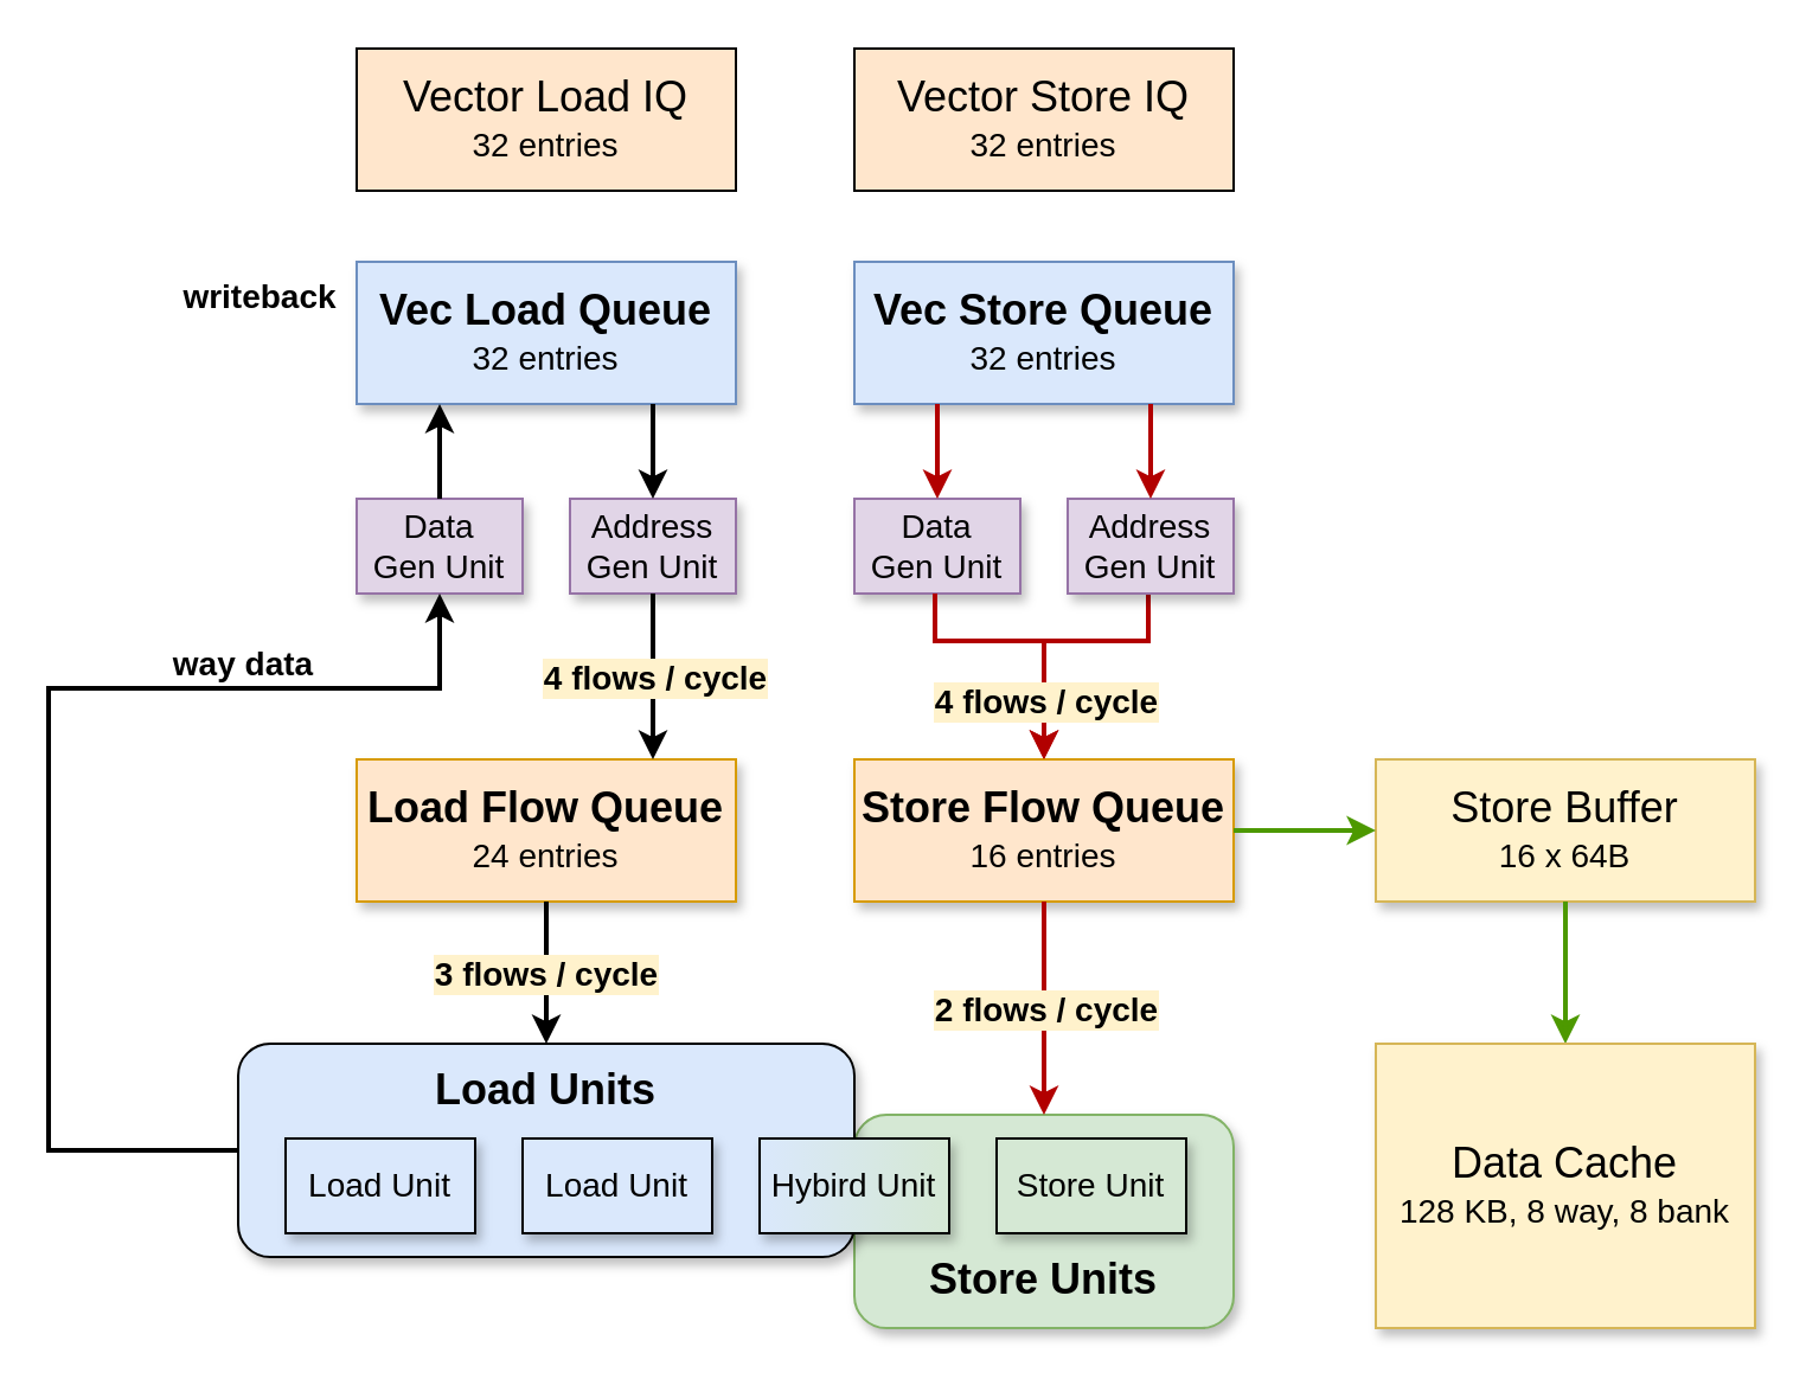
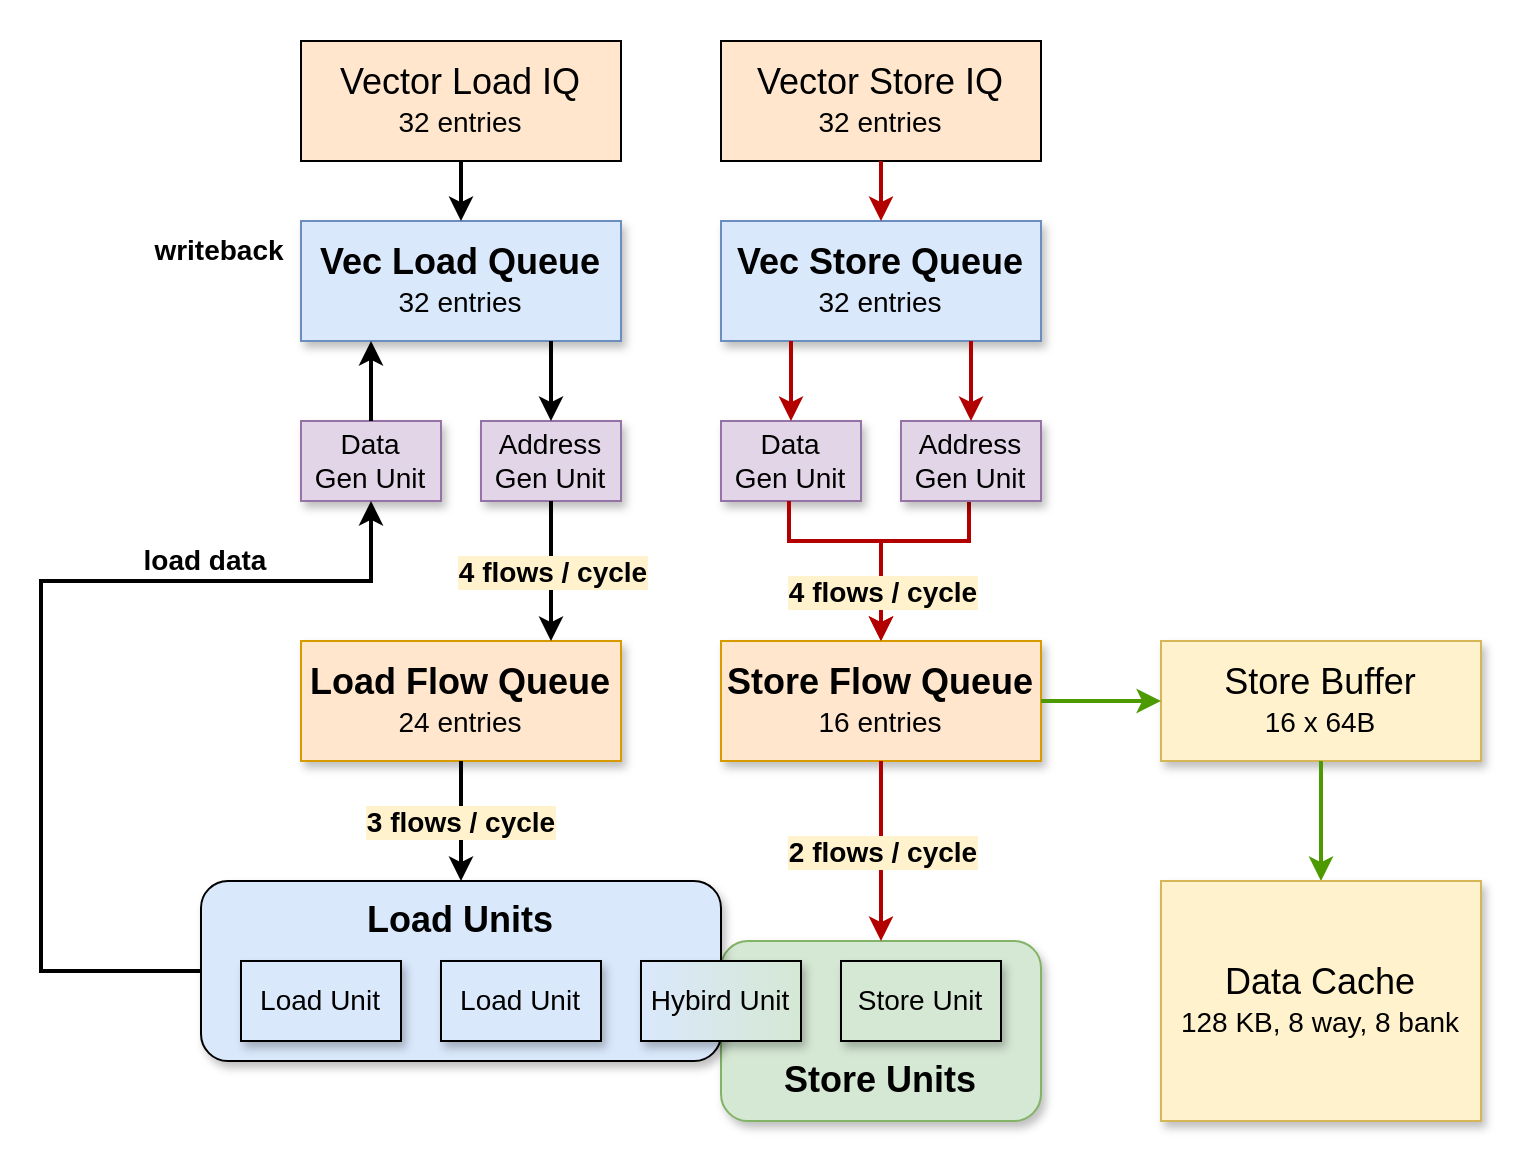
+ <mxCell id="21" value="" style="endArrow=classic;html=1;rounded=0;fontSize=14;exitX=0.5;exitY=1;exitDx=0;exitDy=0;entryX=0.5;entryY=0;entryDx=0;entryDy=0;strokeWidth=2;strokeColor=default;" parent="1" source="5" target="7" edge="1"><mxGeometry width="50" height="50" relative="1" as="geometry"><mxPoint x="269" y="230" as="sourcePoint" /><mxPoint x="319" y="180" as="targetPoint" /></mxGeometry></mxCell>
+ <mxCell id="22" value="" style="endArrow=classic;html=1;rounded=0;fontSize=14;exitX=0.5;exitY=1;exitDx=0;exitDy=0;entryX=0.5;entryY=0;entryDx=0;entryDy=0;strokeWidth=2;fillColor=#e51400;strokeColor=#B20000;" parent="1" source="6" target="11" edge="1"><mxGeometry width="50" height="50" relative="1" as="geometry"><mxPoint x="308.205" y="100" as="sourcePoint" /><mxPoint x="308.41" y="140" as="targetPoint" /></mxGeometry></mxCell>
- <mxCell id="41" value="&lt;font style=&quot;font-size: 14px;&quot;&gt;&lt;b&gt;way data&lt;/b&gt;&lt;/font&gt;" style="text;html=1;strokeColor=none;fillColor=none;align=center;verticalAlign=middle;whiteSpace=wrap;rounded=0;shadow=0;fontSize=12;" parent="1" vertex="1"><mxGeometry x="20" y="270" width="165" height="20" as="geometry" /></mxCell>
+ <mxCell id="41" value="&lt;font style=&quot;font-size: 14px;&quot;&gt;&lt;b&gt;load data&lt;/b&gt;&lt;/font&gt;" style="text;html=1;strokeColor=none;fillColor=none;align=center;verticalAlign=middle;whiteSpace=wrap;rounded=0;shadow=0;fontSize=12;" parent="1" vertex="1"><mxGeometry x="20" y="270" width="165" height="20" as="geometry" /></mxCell>
